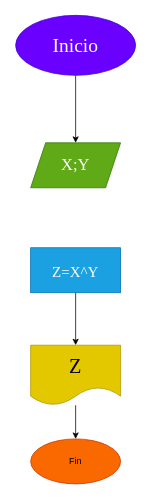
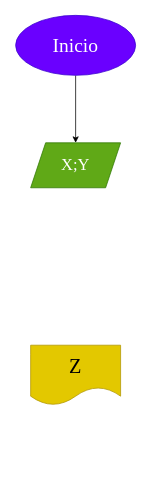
- <mxCell id="6" value="Z=X^Y" style="fontColor=#ffffff;fontFamily=Comic Sans MS;fontSize=20;fillColor=#1ba1e2;strokeColor=#006EAF;" parent="1" vertex="1"><mxGeometry x="40" y="330" width="120" height="60" as="geometry" /></mxCell>
- <mxCell id="5" value="" style="edgeStyle=none;html=1;fontColor=default;" parent="1" source="6" target="9" edge="1"><mxGeometry relative="1" as="geometry" /></mxCell>
- <mxCell id="8" value="" style="edgeStyle=none;html=1;fontColor=default;" parent="1" source="9" target="7" edge="1"><mxGeometry relative="1" as="geometry" /></mxCell>
- <mxCell id="7" value="Fin" style="ellipse;whiteSpace=wrap;html=1;fillColor=#fa6800;fontColor=#000000;strokeColor=#C73500;" parent="1" vertex="1"><mxGeometry x="40" y="585" width="120" height="60" as="geometry" /></mxCell>
